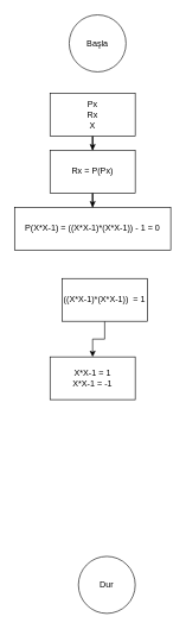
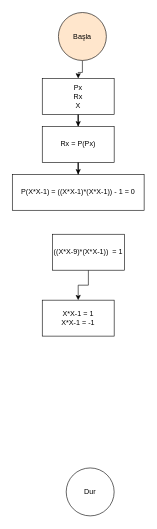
- <mxCell id="3" value="Başla" style="ellipse;whiteSpace=wrap;html=1;aspect=fixed;" vertex="1" parent="1"><mxGeometry x="97" width="80" height="80" as="geometry" y="20" /></mxCell>
+ <mxCell id="3" value="Başla" style="ellipse;whiteSpace=wrap;html=1;aspect=fixed;fillColor=#ffe6cc;" vertex="1" parent="1"><mxGeometry x="97" width="80" height="80" as="geometry" y="20" /></mxCell>
+ <mxCell id="2" style="edgeStyle=orthogonalEdgeStyle;rounded=0;orthogonalLoop=1;jettySize=auto;html=1;" edge="1" parent="1" source="3" target="5"><mxGeometry relative="1" as="geometry" /></mxCell>
- <mxCell id="9" value="&lt;span&gt;((X*X-1)*(X*X-1))&amp;nbsp; = 1&lt;/span&gt;" style="whiteSpace=wrap;html=1;rounded=0;" vertex="1" parent="1"><mxGeometry x="87" y="390" width="120" height="60" as="geometry" /></mxCell>
+ <mxCell id="9" value="&lt;span&gt;((X*X-9)*(X*X-1))&amp;nbsp; = 1&lt;/span&gt;" style="whiteSpace=wrap;html=1;rounded=0;" vertex="1" parent="1"><mxGeometry x="87" y="390" width="120" height="60" as="geometry" /></mxCell>
